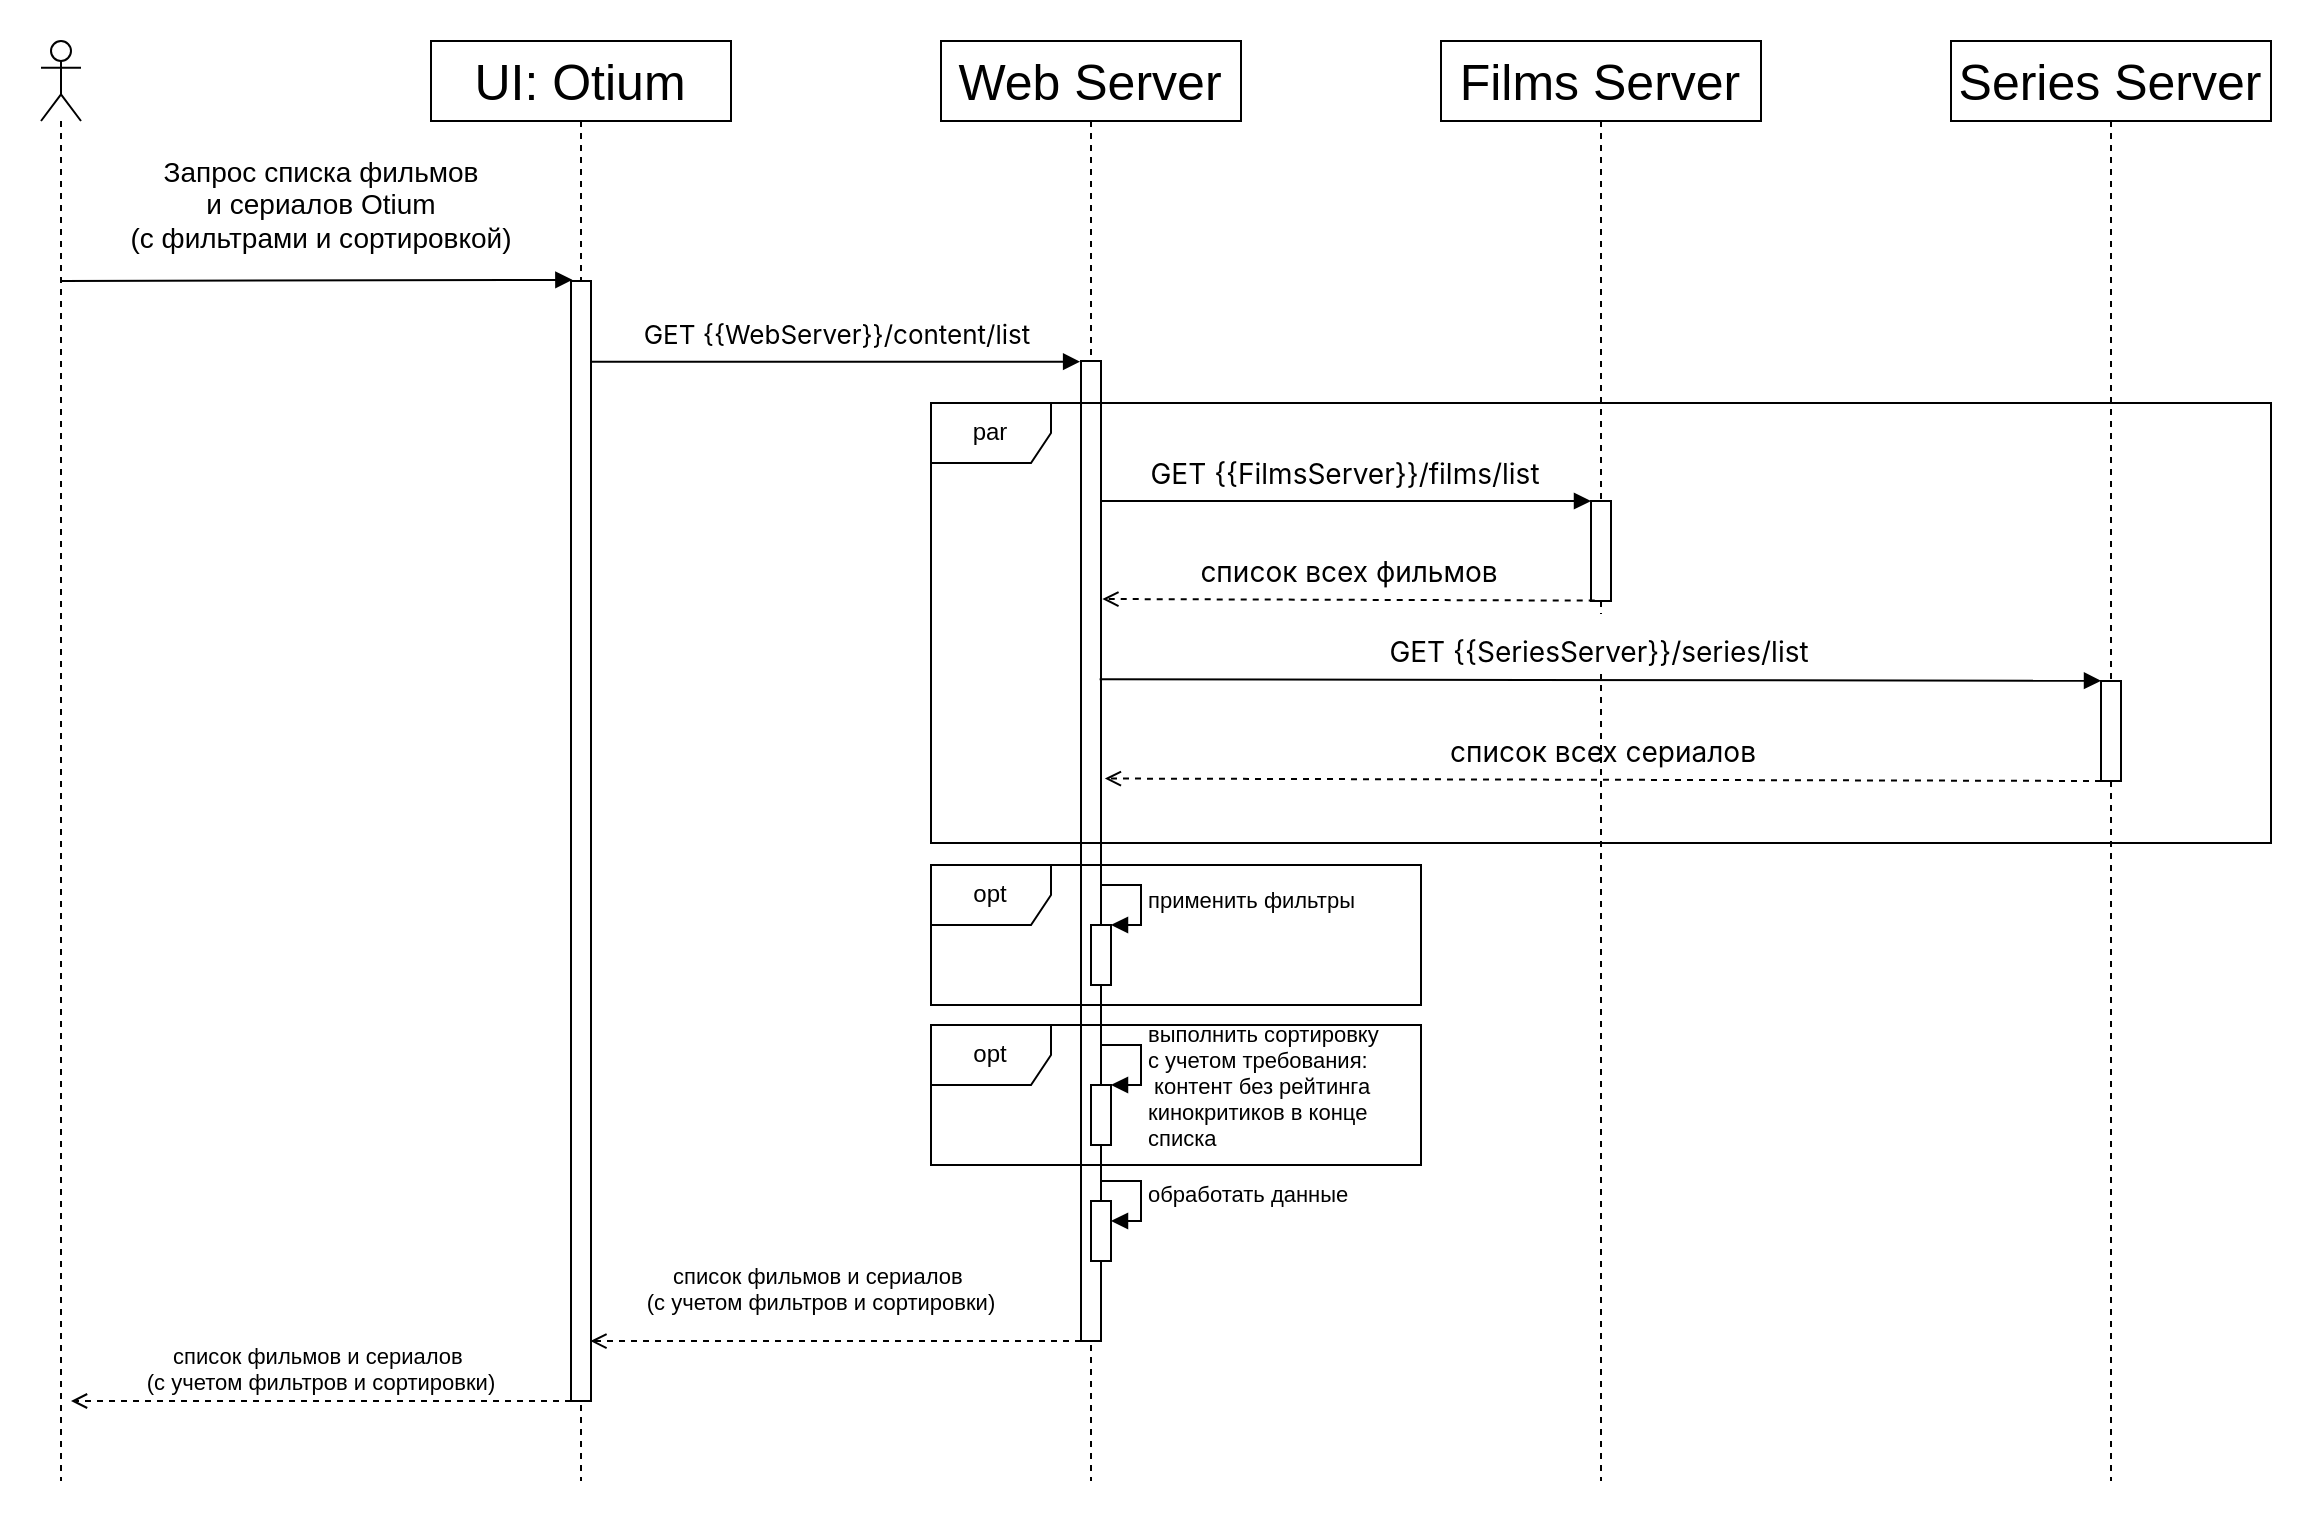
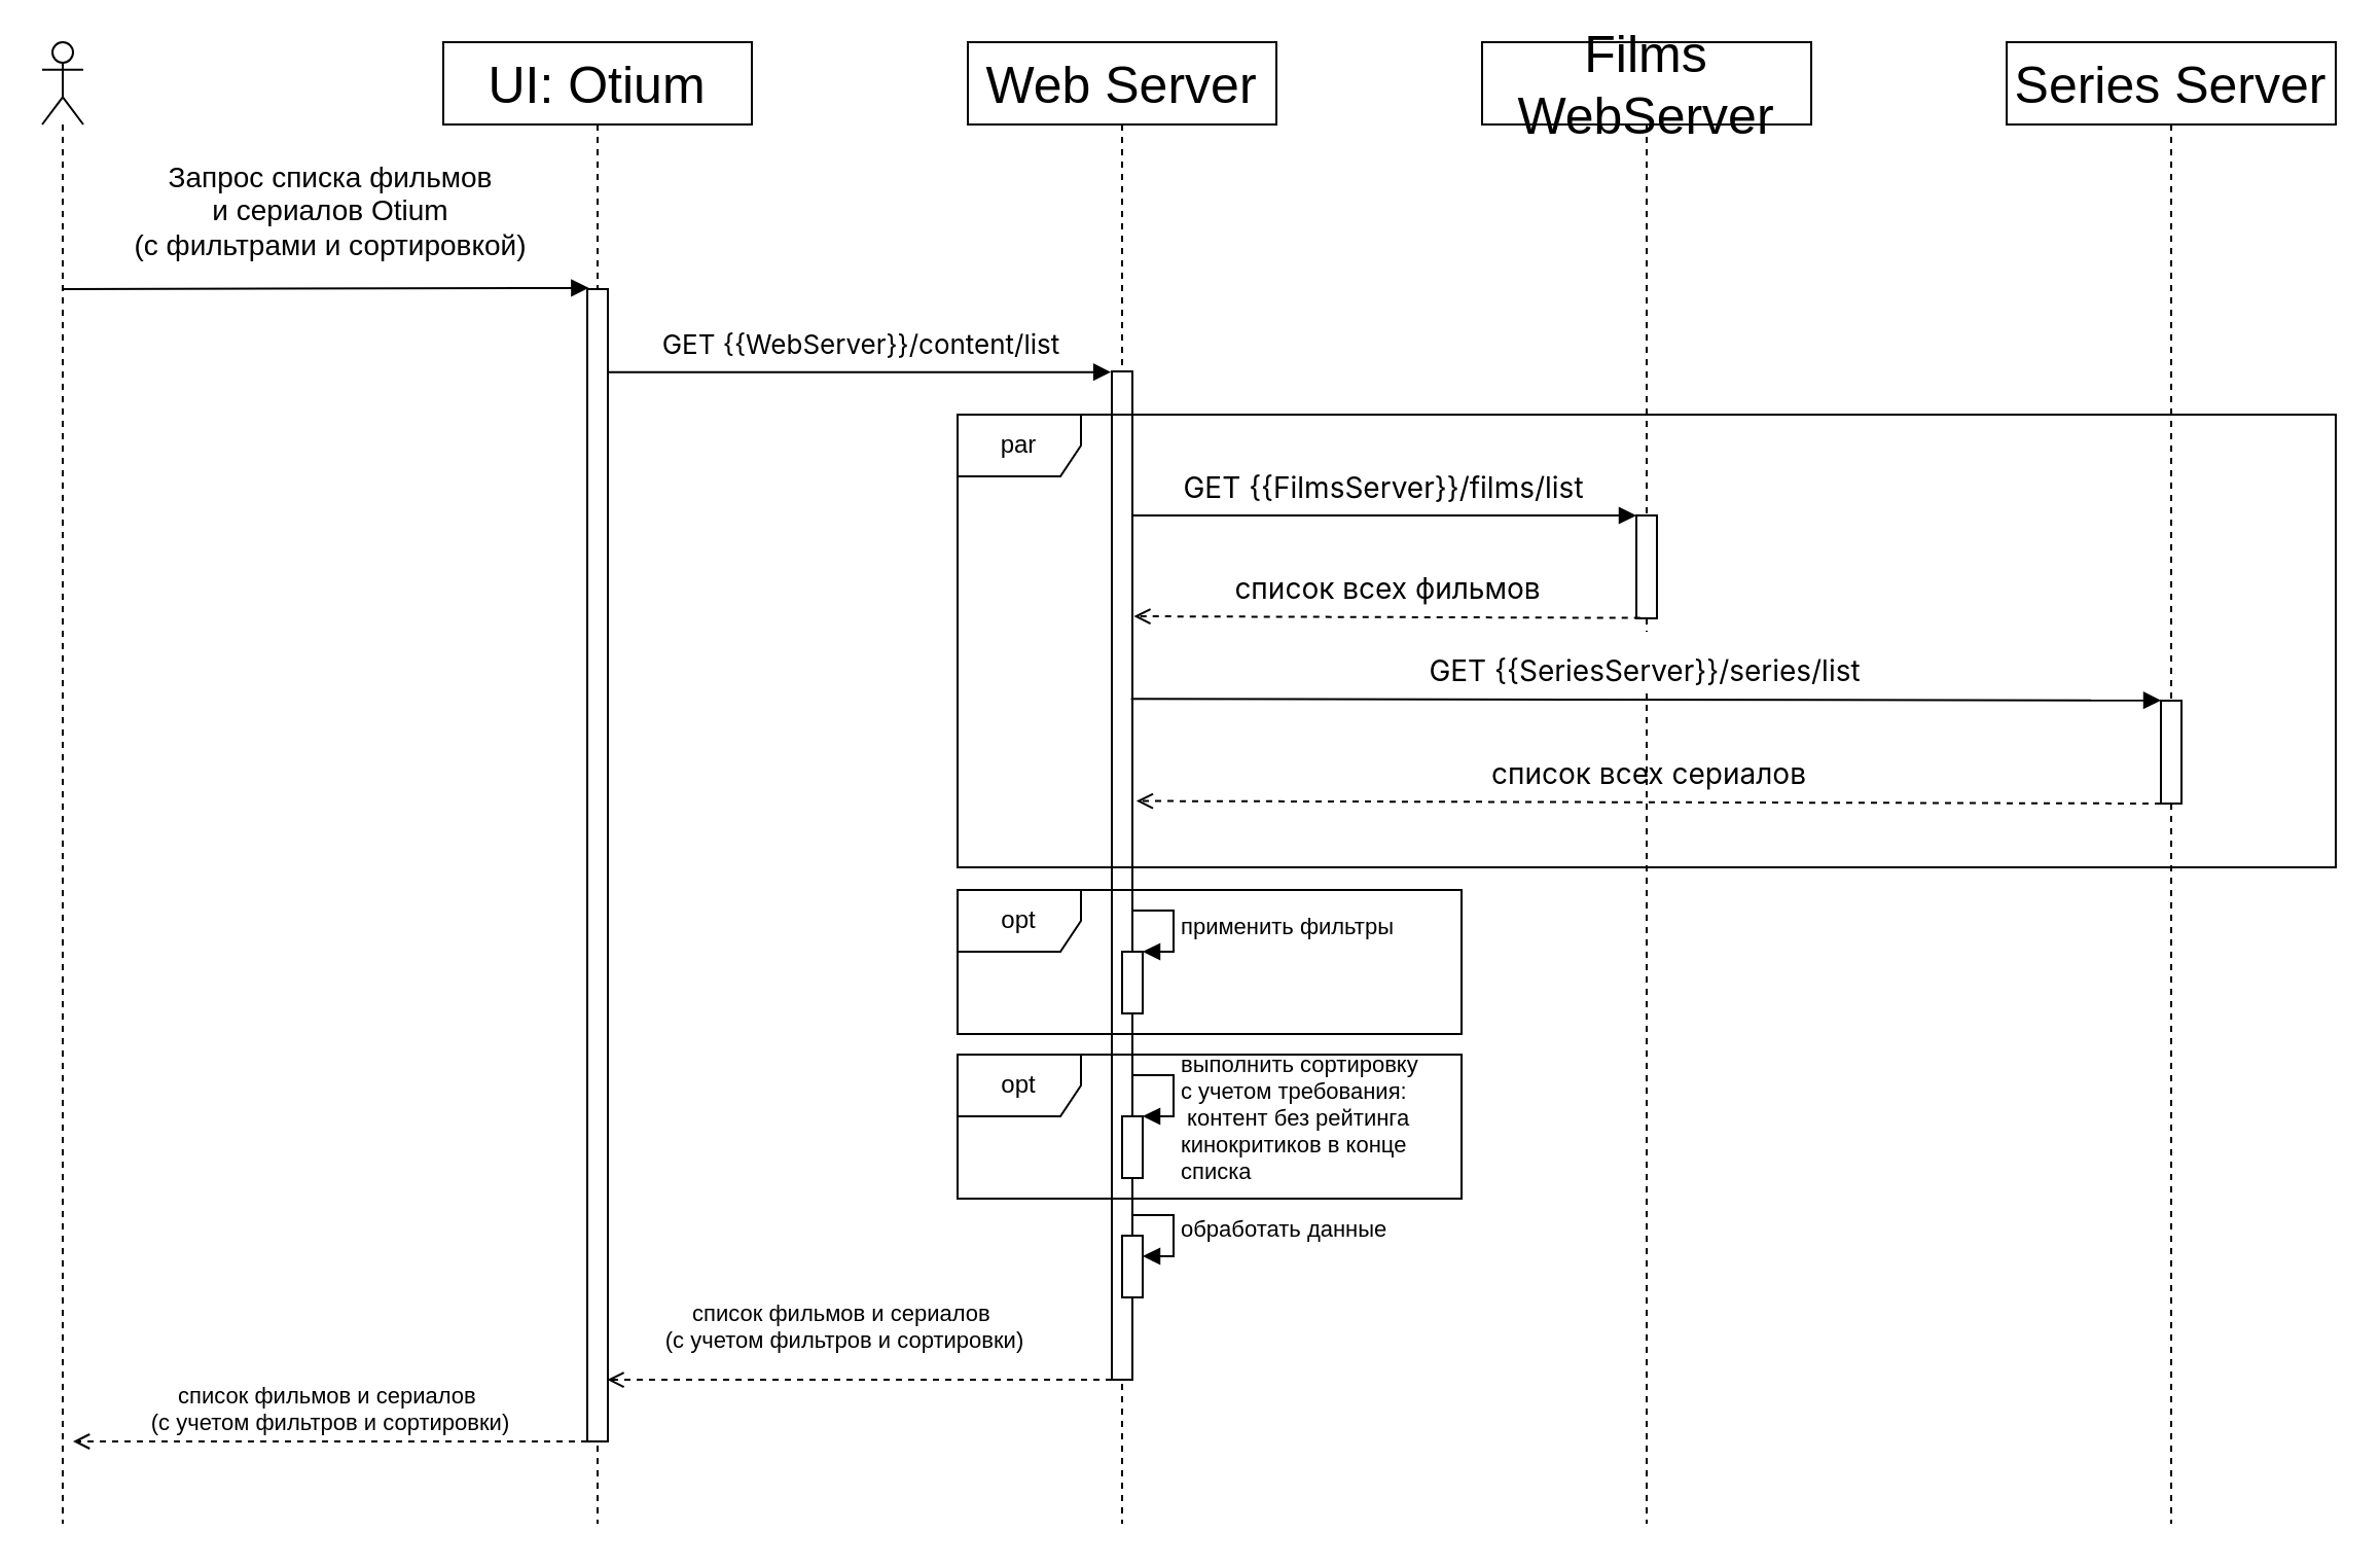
- <mxCell id="23" value="Films Server" style="shape=umlLifeline;perimeter=lifelinePerimeter;whiteSpace=wrap;html=1;container=1;collapsible=0;recursiveResize=0;outlineConnect=0;fontSize=25;" parent="1" vertex="1"><mxGeometry x="720" y="20" width="160" height="720" as="geometry" /></mxCell>
+ <mxCell id="23" value="Films WebServer" style="shape=umlLifeline;perimeter=lifelinePerimeter;whiteSpace=wrap;html=1;container=1;collapsible=0;recursiveResize=0;outlineConnect=0;fontSize=25;" parent="1" vertex="1"><mxGeometry x="720" y="20" width="160" height="720" as="geometry" /></mxCell>
